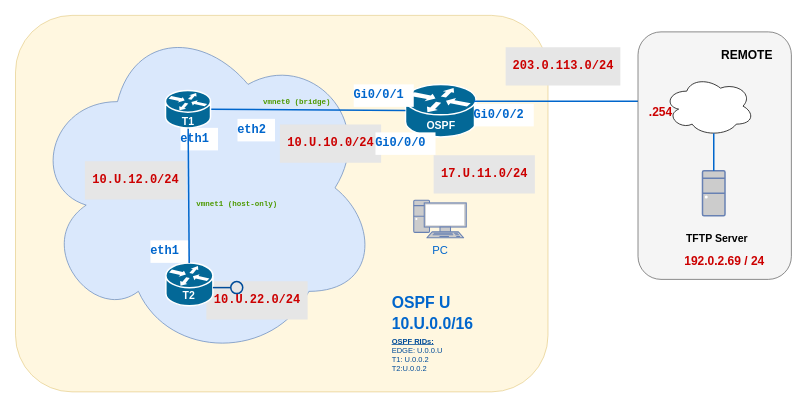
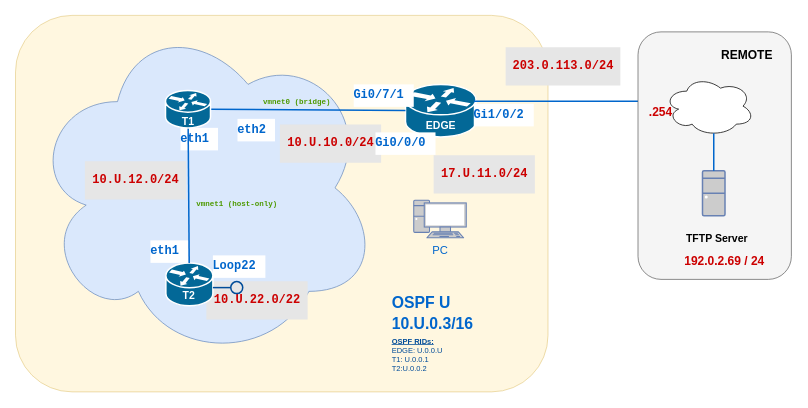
- <mxCell id="31" value="&lt;font color=&quot;#0066cc&quot;&gt;&lt;b&gt;Gi0/0/1&lt;br&gt;&lt;/b&gt;&lt;/font&gt;" style="text;html=1;resizable=0;autosize=1;align=left;verticalAlign=middle;points=[];fillColor=#FFFFFF;strokeColor=none;rounded=0;fontSize=16;fontColor=#333333;spacingRight=-8;spacing=0;fontFamily=Courier New;" parent="1" vertex="1"><mxGeometry x="471" y="112" width="80" height="30" as="geometry" /></mxCell>
+ <mxCell id="31" value="&lt;font color=&quot;#0066cc&quot;&gt;&lt;b&gt;Gi0/7/1&lt;br&gt;&lt;/b&gt;&lt;/font&gt;" style="text;html=1;resizable=0;autosize=1;align=left;verticalAlign=middle;points=[];fillColor=#FFFFFF;strokeColor=none;rounded=0;fontSize=16;fontColor=#333333;spacingRight=-8;spacing=0;fontFamily=Courier New;" parent="1" vertex="1"><mxGeometry x="471" y="112" width="80" height="30" as="geometry" /></mxCell>
- <mxCell id="20" value="&lt;font color=&quot;#0066cc&quot;&gt;&lt;b&gt;Gi0/0/2&lt;br&gt;&lt;/b&gt;&lt;/font&gt;" style="text;html=1;resizable=0;autosize=1;align=left;verticalAlign=middle;points=[];fillColor=#FFFFFF;strokeColor=none;rounded=0;fontSize=16;fontColor=#333333;spacingRight=-8;spacing=0;fontFamily=Courier New;" parent="1" vertex="1"><mxGeometry x="631" y="138" width="80" height="30" as="geometry" /></mxCell>
+ <mxCell id="20" value="&lt;font color=&quot;#0066cc&quot;&gt;&lt;b&gt;Gi1/0/2&lt;br&gt;&lt;/b&gt;&lt;/font&gt;" style="text;html=1;resizable=0;autosize=1;align=left;verticalAlign=middle;points=[];fillColor=#FFFFFF;strokeColor=none;rounded=0;fontSize=16;fontColor=#333333;spacingRight=-8;spacing=0;fontFamily=Courier New;" parent="1" vertex="1"><mxGeometry x="631" y="138" width="80" height="30" as="geometry" /></mxCell>
- <mxCell id="24" value="&lt;font color=&quot;#ffffff&quot; style=&quot;font-size: 14px;&quot;&gt;&lt;b&gt;OSPF&lt;/b&gt;&lt;/font&gt;" style="text;html=1;resizable=0;autosize=1;align=center;verticalAlign=middle;points=[];fillColor=none;strokeColor=none;rounded=0;fontSize=16;" parent="1" vertex="1"><mxGeometry x="557" y="151" width="60" height="30" as="geometry" /></mxCell>
+ <mxCell id="24" value="&lt;font color=&quot;#ffffff&quot; style=&quot;font-size: 14px;&quot;&gt;&lt;b&gt;EDGE&lt;/b&gt;&lt;/font&gt;" style="text;html=1;resizable=0;autosize=1;align=center;verticalAlign=middle;points=[];fillColor=none;strokeColor=none;rounded=0;fontSize=16;" parent="1" vertex="1"><mxGeometry x="557" y="151" width="60" height="30" as="geometry" /></mxCell>
+ <mxCell id="17" value="&lt;font color=&quot;#0066cc&quot;&gt;&lt;b&gt;Loop22&lt;br&gt;&lt;/b&gt;&lt;/font&gt;" style="text;html=1;resizable=0;autosize=1;align=left;verticalAlign=middle;points=[];fillColor=#FFFFFF;strokeColor=none;rounded=0;fontSize=16;fontColor=#333333;spacingRight=-8;spacing=0;fontFamily=Courier New;" parent="12" vertex="1"><mxGeometry x="62.703" width="70" height="30" as="geometry" /></mxCell>
- <mxCell id="13" value="&lt;h4&gt;&lt;font face=&quot;Courier New&quot; color=&quot;#cc0000&quot;&gt;&lt;span style=&quot;font-size: 16px;&quot;&gt;&lt;b&gt;&amp;nbsp;10.U.22.0/24&amp;nbsp;&lt;/b&gt;&lt;/span&gt;&lt;/font&gt;&lt;/h4&gt;" style="text;html=1;resizable=0;autosize=1;align=center;verticalAlign=middle;points=[];fillColor=none;strokeColor=none;rounded=0;labelBorderColor=none;labelBackgroundColor=#E6E6E6;" parent="12" vertex="1"><mxGeometry x="41.802" y="30.263" width="160" height="60" as="geometry" /></mxCell>
+ <mxCell id="13" value="&lt;h4&gt;&lt;font face=&quot;Courier New&quot; color=&quot;#cc0000&quot;&gt;&lt;span style=&quot;font-size: 16px;&quot;&gt;&lt;b&gt;&amp;nbsp;10.U.22.0/22&amp;nbsp;&lt;/b&gt;&lt;/span&gt;&lt;/font&gt;&lt;/h4&gt;" style="text;html=1;resizable=0;autosize=1;align=center;verticalAlign=middle;points=[];fillColor=none;strokeColor=none;rounded=0;labelBorderColor=none;labelBackgroundColor=#E6E6E6;" parent="12" vertex="1"><mxGeometry x="41.802" y="30.263" width="160" height="60" as="geometry" /></mxCell>
- <mxCell id="28" value="&lt;font style=&quot;font-size: 21px;&quot; face=&quot;Helvetica&quot;&gt;&lt;font color=&quot;#0066cc&quot; style=&quot;font-size: 21px;&quot;&gt;&lt;b style=&quot;font-size: 21px;&quot;&gt;OSPF U&lt;br style=&quot;font-size: 21px;&quot;&gt;10.U.0.0/16&lt;/b&gt;&lt;/font&gt;&lt;br style=&quot;font-size: 21px;&quot;&gt;&lt;/font&gt;" style="text;html=1;resizable=0;autosize=1;align=left;verticalAlign=middle;points=[];fillColor=none;strokeColor=none;rounded=0;labelBackgroundColor=none;labelBorderColor=none;fontFamily=Courier New;opacity=60;fontSize=21;" parent="1" vertex="1"><mxGeometry x="520" y="382" width="130" height="70" as="geometry" /></mxCell>
+ <mxCell id="28" value="&lt;font style=&quot;font-size: 21px;&quot; face=&quot;Helvetica&quot;&gt;&lt;font color=&quot;#0066cc&quot; style=&quot;font-size: 21px;&quot;&gt;&lt;b style=&quot;font-size: 21px;&quot;&gt;OSPF U&lt;br style=&quot;font-size: 21px;&quot;&gt;10.U.0.3/16&lt;/b&gt;&lt;/font&gt;&lt;br style=&quot;font-size: 21px;&quot;&gt;&lt;/font&gt;" style="text;html=1;resizable=0;autosize=1;align=left;verticalAlign=middle;points=[];fillColor=none;strokeColor=none;rounded=0;labelBackgroundColor=none;labelBorderColor=none;fontFamily=Courier New;opacity=60;fontSize=21;" parent="1" vertex="1"><mxGeometry x="520" y="382" width="130" height="70" as="geometry" /></mxCell>
- <mxCell id="41" value="&lt;font&gt;&lt;u&gt;&lt;b&gt;OSPF RIDs:&lt;br&gt;&lt;/b&gt;&lt;/u&gt;EDGE: U.0.0.U&lt;br&gt;T1: U.0.0.2&lt;br&gt;T2:U.0.0.2&lt;br&gt;&lt;/font&gt;" style="rounded=1;whiteSpace=wrap;html=1;labelBackgroundColor=none;strokeWidth=0;fontSize=10;fontColor=#004C99;fillColor=none;align=left;strokeColor=none;" parent="1" vertex="1"><mxGeometry x="520" y="442" width="80" height="60" as="geometry" /></mxCell>
+ <mxCell id="41" value="&lt;font&gt;&lt;u&gt;&lt;b&gt;OSPF RIDs:&lt;br&gt;&lt;/b&gt;&lt;/u&gt;EDGE: U.0.0.U&lt;br&gt;T1: U.0.0.1&lt;br&gt;T2:U.0.0.2&lt;br&gt;&lt;/font&gt;" style="rounded=1;whiteSpace=wrap;html=1;labelBackgroundColor=none;strokeWidth=0;fontSize=10;fontColor=#004C99;fillColor=none;align=left;strokeColor=none;" parent="1" vertex="1"><mxGeometry x="520" y="442" width="80" height="60" as="geometry" /></mxCell>
